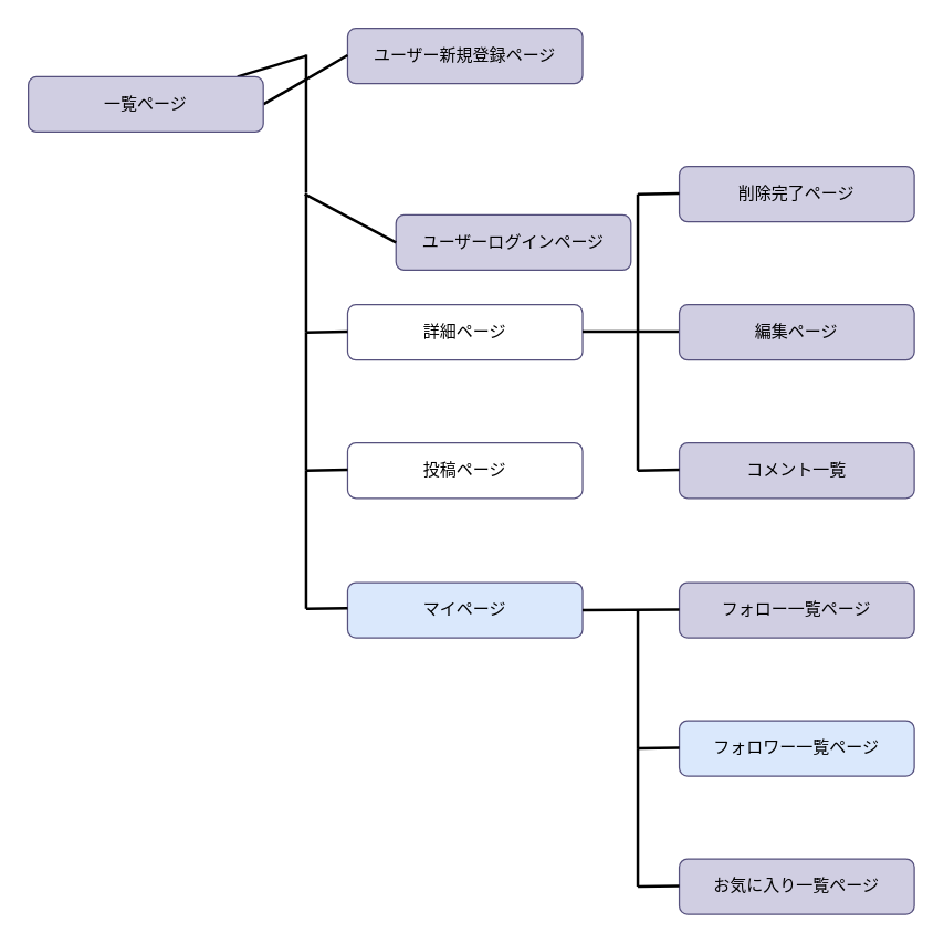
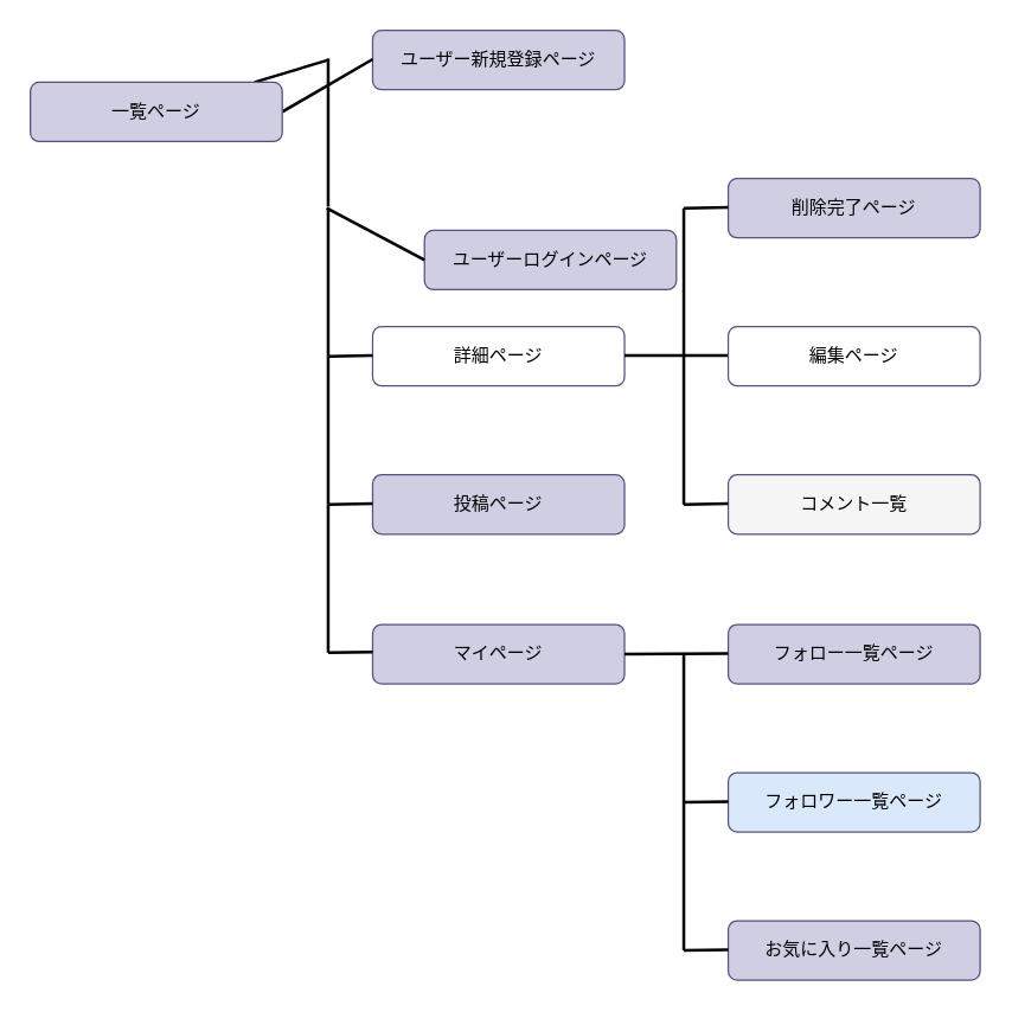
- <mxCell id="11" value="&lt;font color=&quot;#000000&quot;&gt;編集ページ&lt;/font&gt;" style="rounded=1;whiteSpace=wrap;html=1;fillColor=#d0cee2;strokeColor=#56517e;" parent="1" vertex="1"><mxGeometry x="491" y="220" width="170" height="40" as="geometry" /></mxCell>
+ <mxCell id="11" value="&lt;font color=&quot;#000000&quot;&gt;編集ページ&lt;/font&gt;" style="rounded=1;whiteSpace=wrap;html=1;fillColor=#ffffff;strokeColor=#56517e;" parent="1" vertex="1"><mxGeometry x="491" y="220" width="170" height="40" as="geometry" /></mxCell>
- <mxCell id="6" value="&lt;font color=&quot;#000000&quot;&gt;投稿ページ&lt;/font&gt;" style="rounded=1;whiteSpace=wrap;html=1;fillColor=#ffffff;strokeColor=#56517e;" parent="1" vertex="1"><mxGeometry x="251" y="320" width="170" height="40" as="geometry" /></mxCell>
+ <mxCell id="6" value="&lt;font color=&quot;#000000&quot;&gt;投稿ページ&lt;/font&gt;" style="rounded=1;whiteSpace=wrap;html=1;fillColor=#d0cee2;strokeColor=#56517e;" parent="1" vertex="1"><mxGeometry x="251" y="320" width="170" height="40" as="geometry" /></mxCell>
- <mxCell id="28" value="&lt;font color=&quot;#000000&quot;&gt;コメント一覧&lt;/font&gt;" style="rounded=1;whiteSpace=wrap;html=1;fillColor=#d0cee2;strokeColor=#56517e;" vertex="1" parent="1"><mxGeometry x="491" y="320" width="170" height="40" as="geometry" /></mxCell>
+ <mxCell id="28" value="&lt;font color=&quot;#000000&quot;&gt;コメント一覧&lt;/font&gt;" style="rounded=1;whiteSpace=wrap;html=1;fillColor=#f5f5f5;strokeColor=#56517e;" vertex="1" parent="1"><mxGeometry x="491" y="320" width="170" height="40" as="geometry" /></mxCell>
- <mxCell id="2" value="&lt;font color=&quot;#000000&quot;&gt;マイページ&lt;/font&gt;" style="rounded=1;whiteSpace=wrap;html=1;fillColor=#dae8fc;strokeColor=#56517e;" parent="1" vertex="1"><mxGeometry x="251" y="421" width="170" height="40" as="geometry" /></mxCell>
+ <mxCell id="2" value="&lt;font color=&quot;#000000&quot;&gt;マイページ&lt;/font&gt;" style="rounded=1;whiteSpace=wrap;html=1;fillColor=#d0cee2;strokeColor=#56517e;" parent="1" vertex="1"><mxGeometry x="251" y="421" width="170" height="40" as="geometry" /></mxCell>
